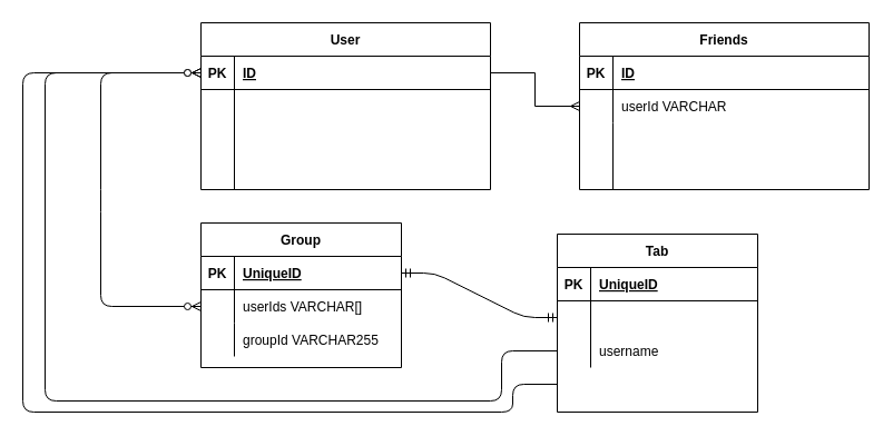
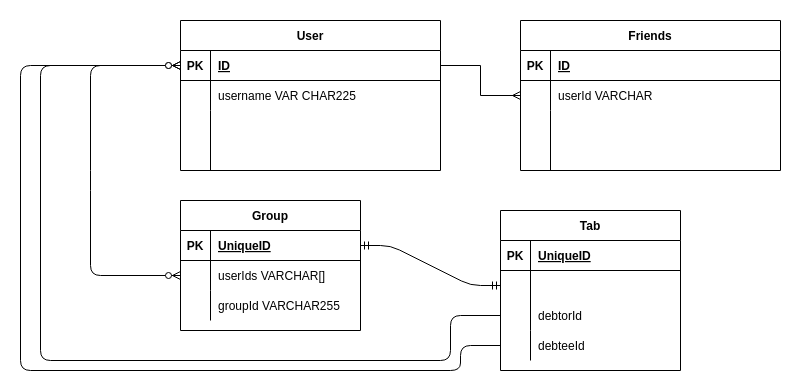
+ <mxCell id="9" value="username VAR CHAR225" style="shape=partialRectangle;connectable=0;fillColor=none;top=0;left=0;bottom=0;right=0;align=left;spacingLeft=6;overflow=hidden;" vertex="1" parent="7"><mxGeometry x="30" width="230" height="30" as="geometry" /></mxCell>
- <mxCell id="46" value="username" style="shape=partialRectangle;connectable=0;fillColor=none;top=0;left=0;bottom=0;right=0;align=left;spacingLeft=6;overflow=hidden;" vertex="1" parent="44"><mxGeometry x="30" width="150" height="30" as="geometry" /></mxCell>
+ <mxCell id="46" value="debtorId" style="shape=partialRectangle;connectable=0;fillColor=none;top=0;left=0;bottom=0;right=0;align=left;spacingLeft=6;overflow=hidden;" vertex="1" parent="44"><mxGeometry x="30" width="150" height="30" as="geometry" /></mxCell>
+ <mxCell id="49" value="debteeId" style="shape=partialRectangle;connectable=0;fillColor=none;top=0;left=0;bottom=0;right=0;align=left;spacingLeft=6;overflow=hidden;" vertex="1" parent="47"><mxGeometry x="30" width="150" height="30" as="geometry" /></mxCell>
